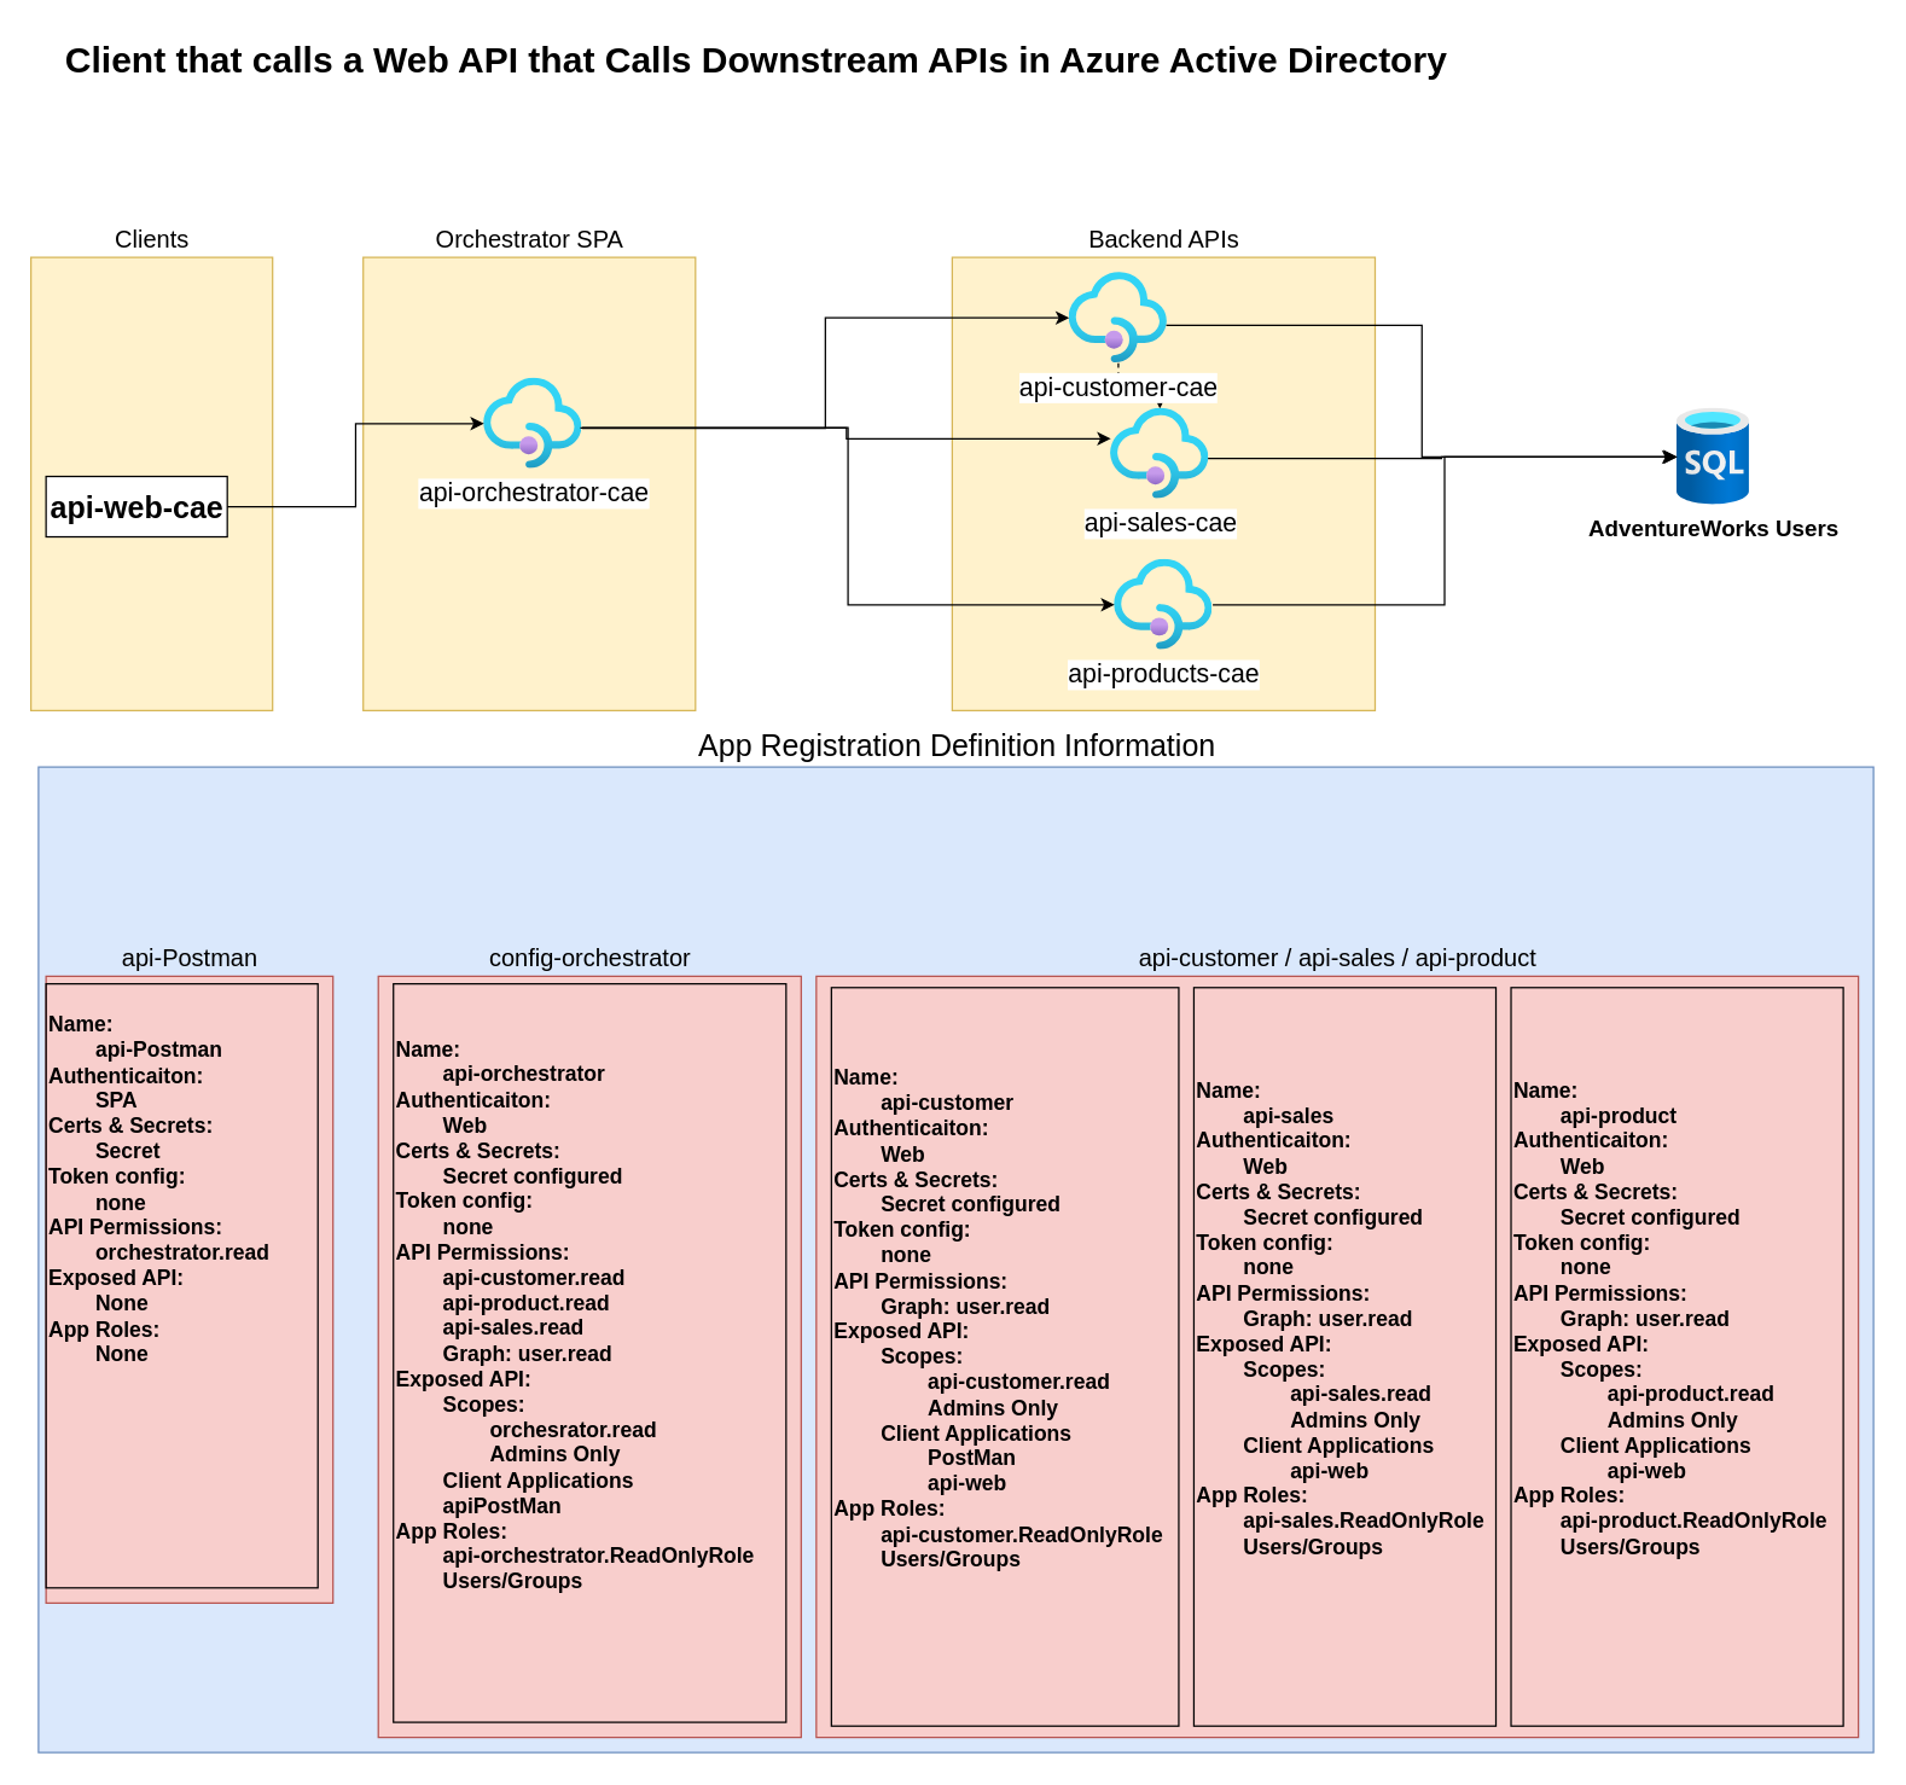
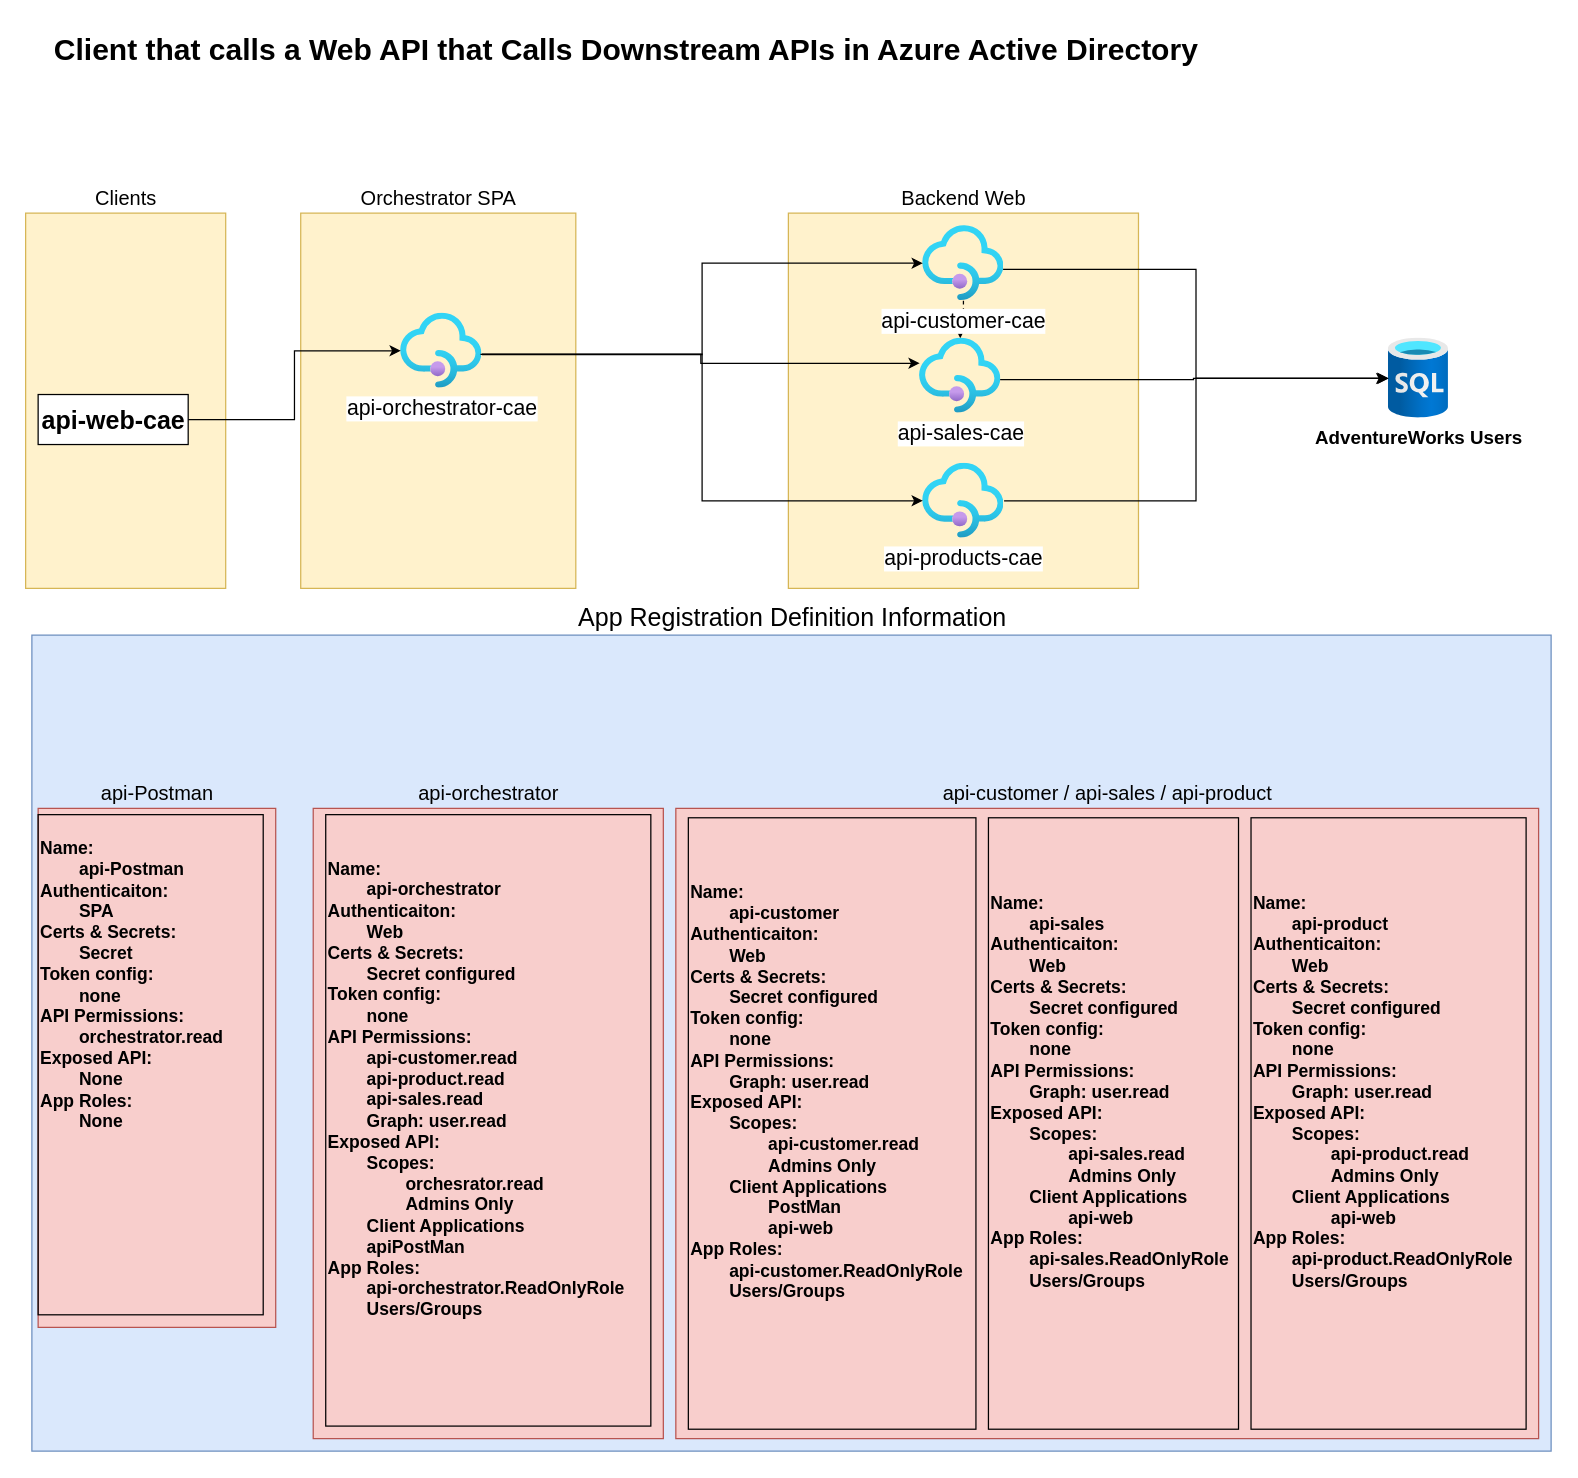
- <mxCell id="7" value="&lt;font style=&quot;font-size: 16px;&quot;&gt;Backend APIs&lt;br&gt;&lt;/font&gt;" style="verticalLabelPosition=top;verticalAlign=bottom;html=1;shape=mxgraph.basic.rect;fillColor2=none;strokeWidth=1;size=20;indent=5;fillColor=#fff2cc;strokeColor=#d6b656;labelPosition=center;align=center;" parent="1" vertex="1"><mxGeometry x="630" y="170" width="280" height="300" as="geometry" /></mxCell>
+ <mxCell id="7" value="&lt;font style=&quot;font-size: 16px;&quot;&gt;Backend Web&lt;br&gt;&lt;/font&gt;" style="verticalLabelPosition=top;verticalAlign=bottom;html=1;shape=mxgraph.basic.rect;fillColor2=none;strokeWidth=1;size=20;indent=5;fillColor=#fff2cc;strokeColor=#d6b656;labelPosition=center;align=center;" parent="1" vertex="1"><mxGeometry x="630" y="170" width="280" height="300" as="geometry" /></mxCell>
- <mxCell id="9" value="api-customer-cae" style="aspect=fixed;html=1;points=[];align=center;image;fontSize=17;image=img/lib/azure2/app_services/API_Management_Services.svg;strokeColor=default;fillColor=default;labelPosition=center;verticalLabelPosition=bottom;verticalAlign=top;" parent="1" vertex="1"><mxGeometry x="707.5" y="180" width="65" height="60" as="geometry" /></mxCell>
+ <mxCell id="9" value="api-customer-cae" style="aspect=fixed;html=1;points=[];align=center;image;fontSize=17;image=img/lib/azure2/app_services/API_Management_Services.svg;strokeColor=default;fillColor=default;labelPosition=center;verticalLabelPosition=bottom;verticalAlign=top;" parent="1" vertex="1"><mxGeometry x="737.5" y="180" width="65" height="60" as="geometry" /></mxCell>
- <mxCell id="13" value="&lt;span style=&quot;font-size: 16px;&quot;&gt;config-orchestrator&lt;/span&gt;" style="verticalLabelPosition=top;verticalAlign=bottom;html=1;shape=mxgraph.basic.rect;fillColor2=none;strokeWidth=1;size=20;indent=5;fillColor=#f8cecc;strokeColor=#b85450;labelPosition=center;align=center;" parent="1" vertex="1"><mxGeometry x="250" y="646" width="280" height="504" as="geometry" /></mxCell>
+ <mxCell id="13" value="&lt;span style=&quot;font-size: 16px;&quot;&gt;api-orchestrator&lt;/span&gt;" style="verticalLabelPosition=top;verticalAlign=bottom;html=1;shape=mxgraph.basic.rect;fillColor2=none;strokeWidth=1;size=20;indent=5;fillColor=#f8cecc;strokeColor=#b85450;labelPosition=center;align=center;" parent="1" vertex="1"><mxGeometry x="250" y="646" width="280" height="504" as="geometry" /></mxCell>
